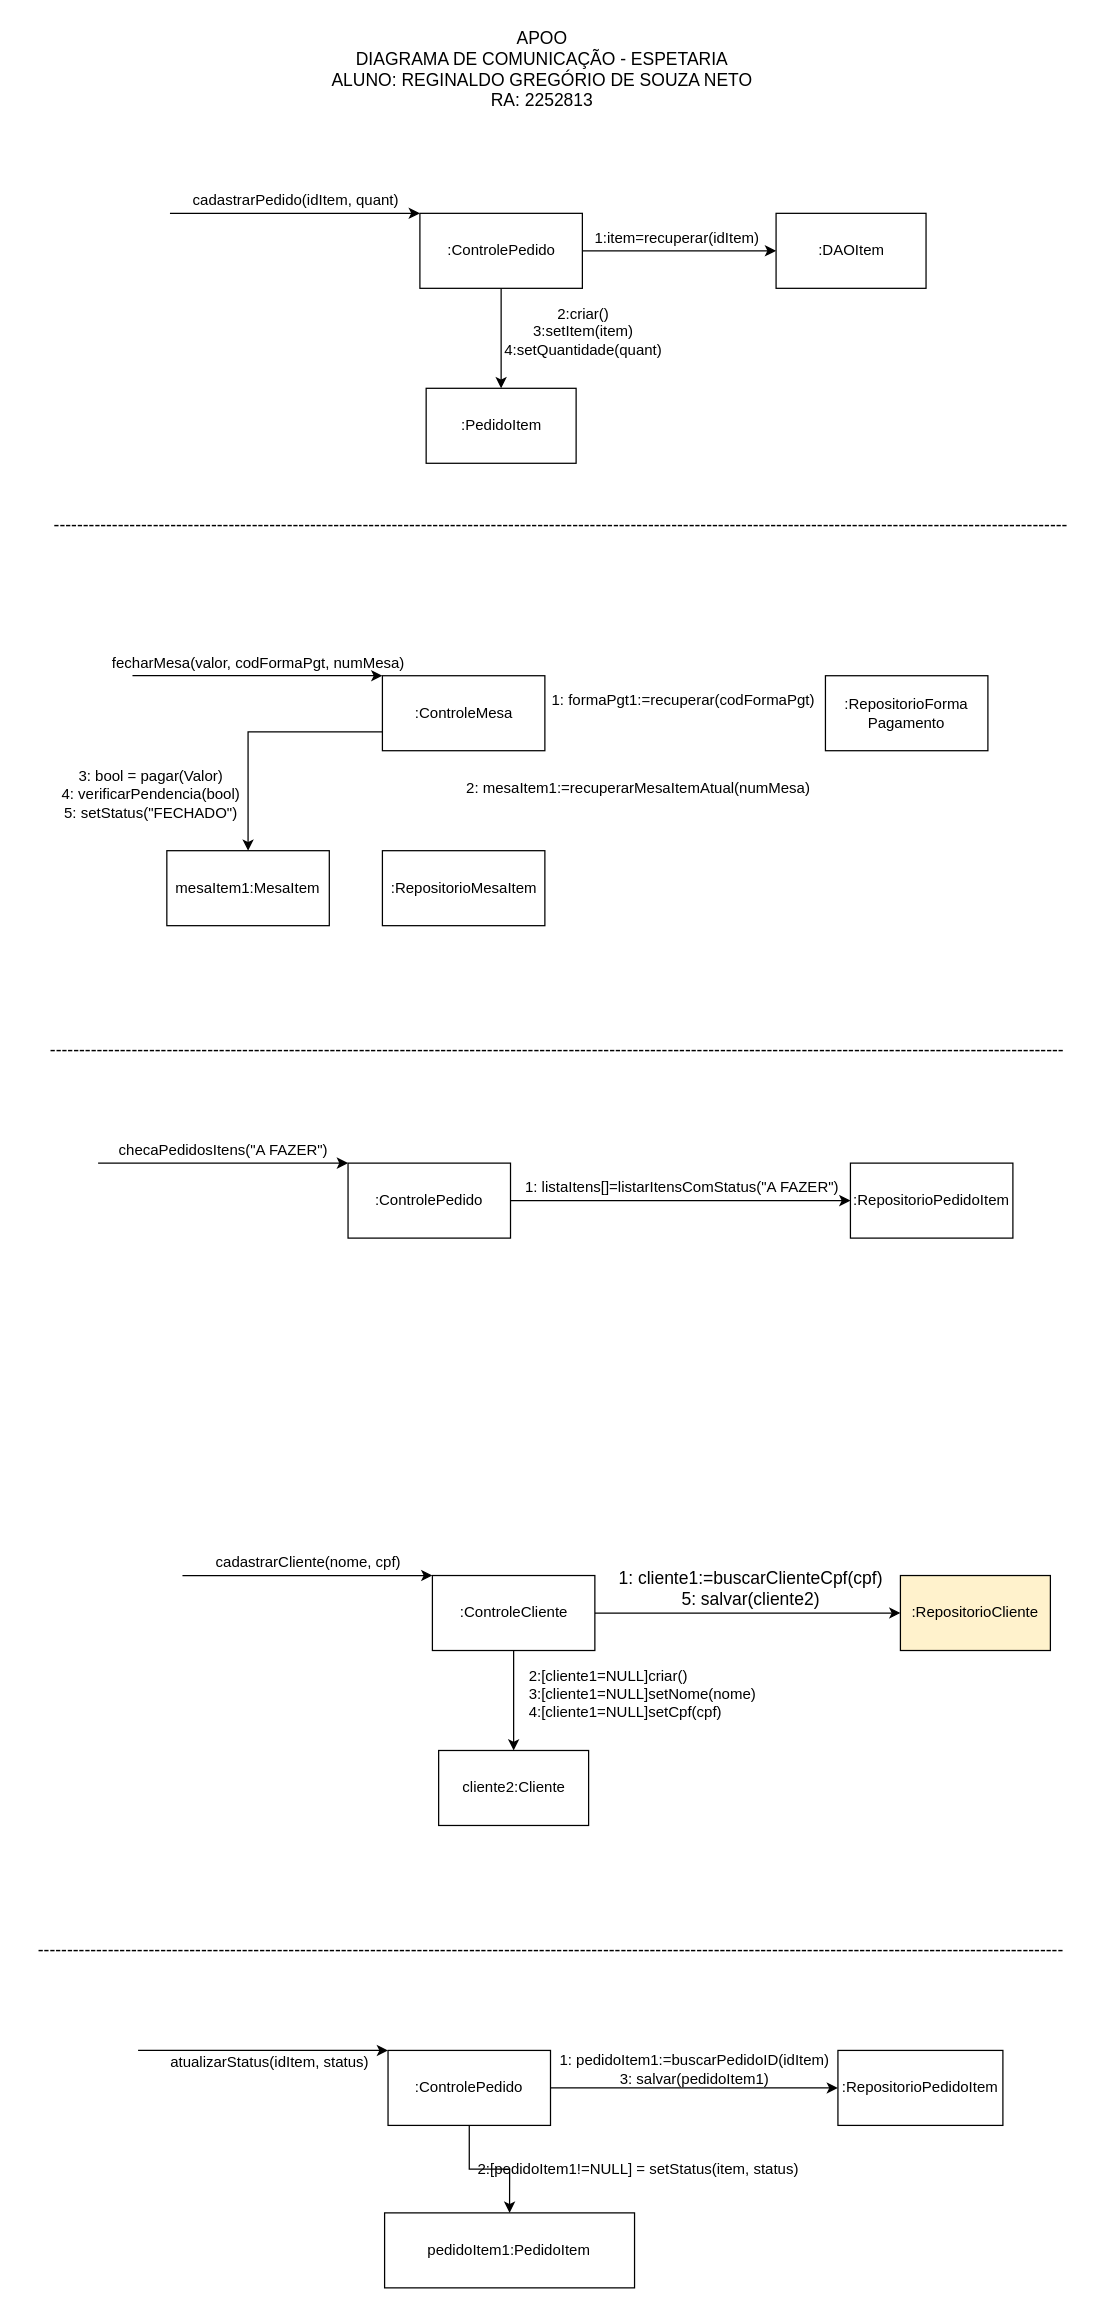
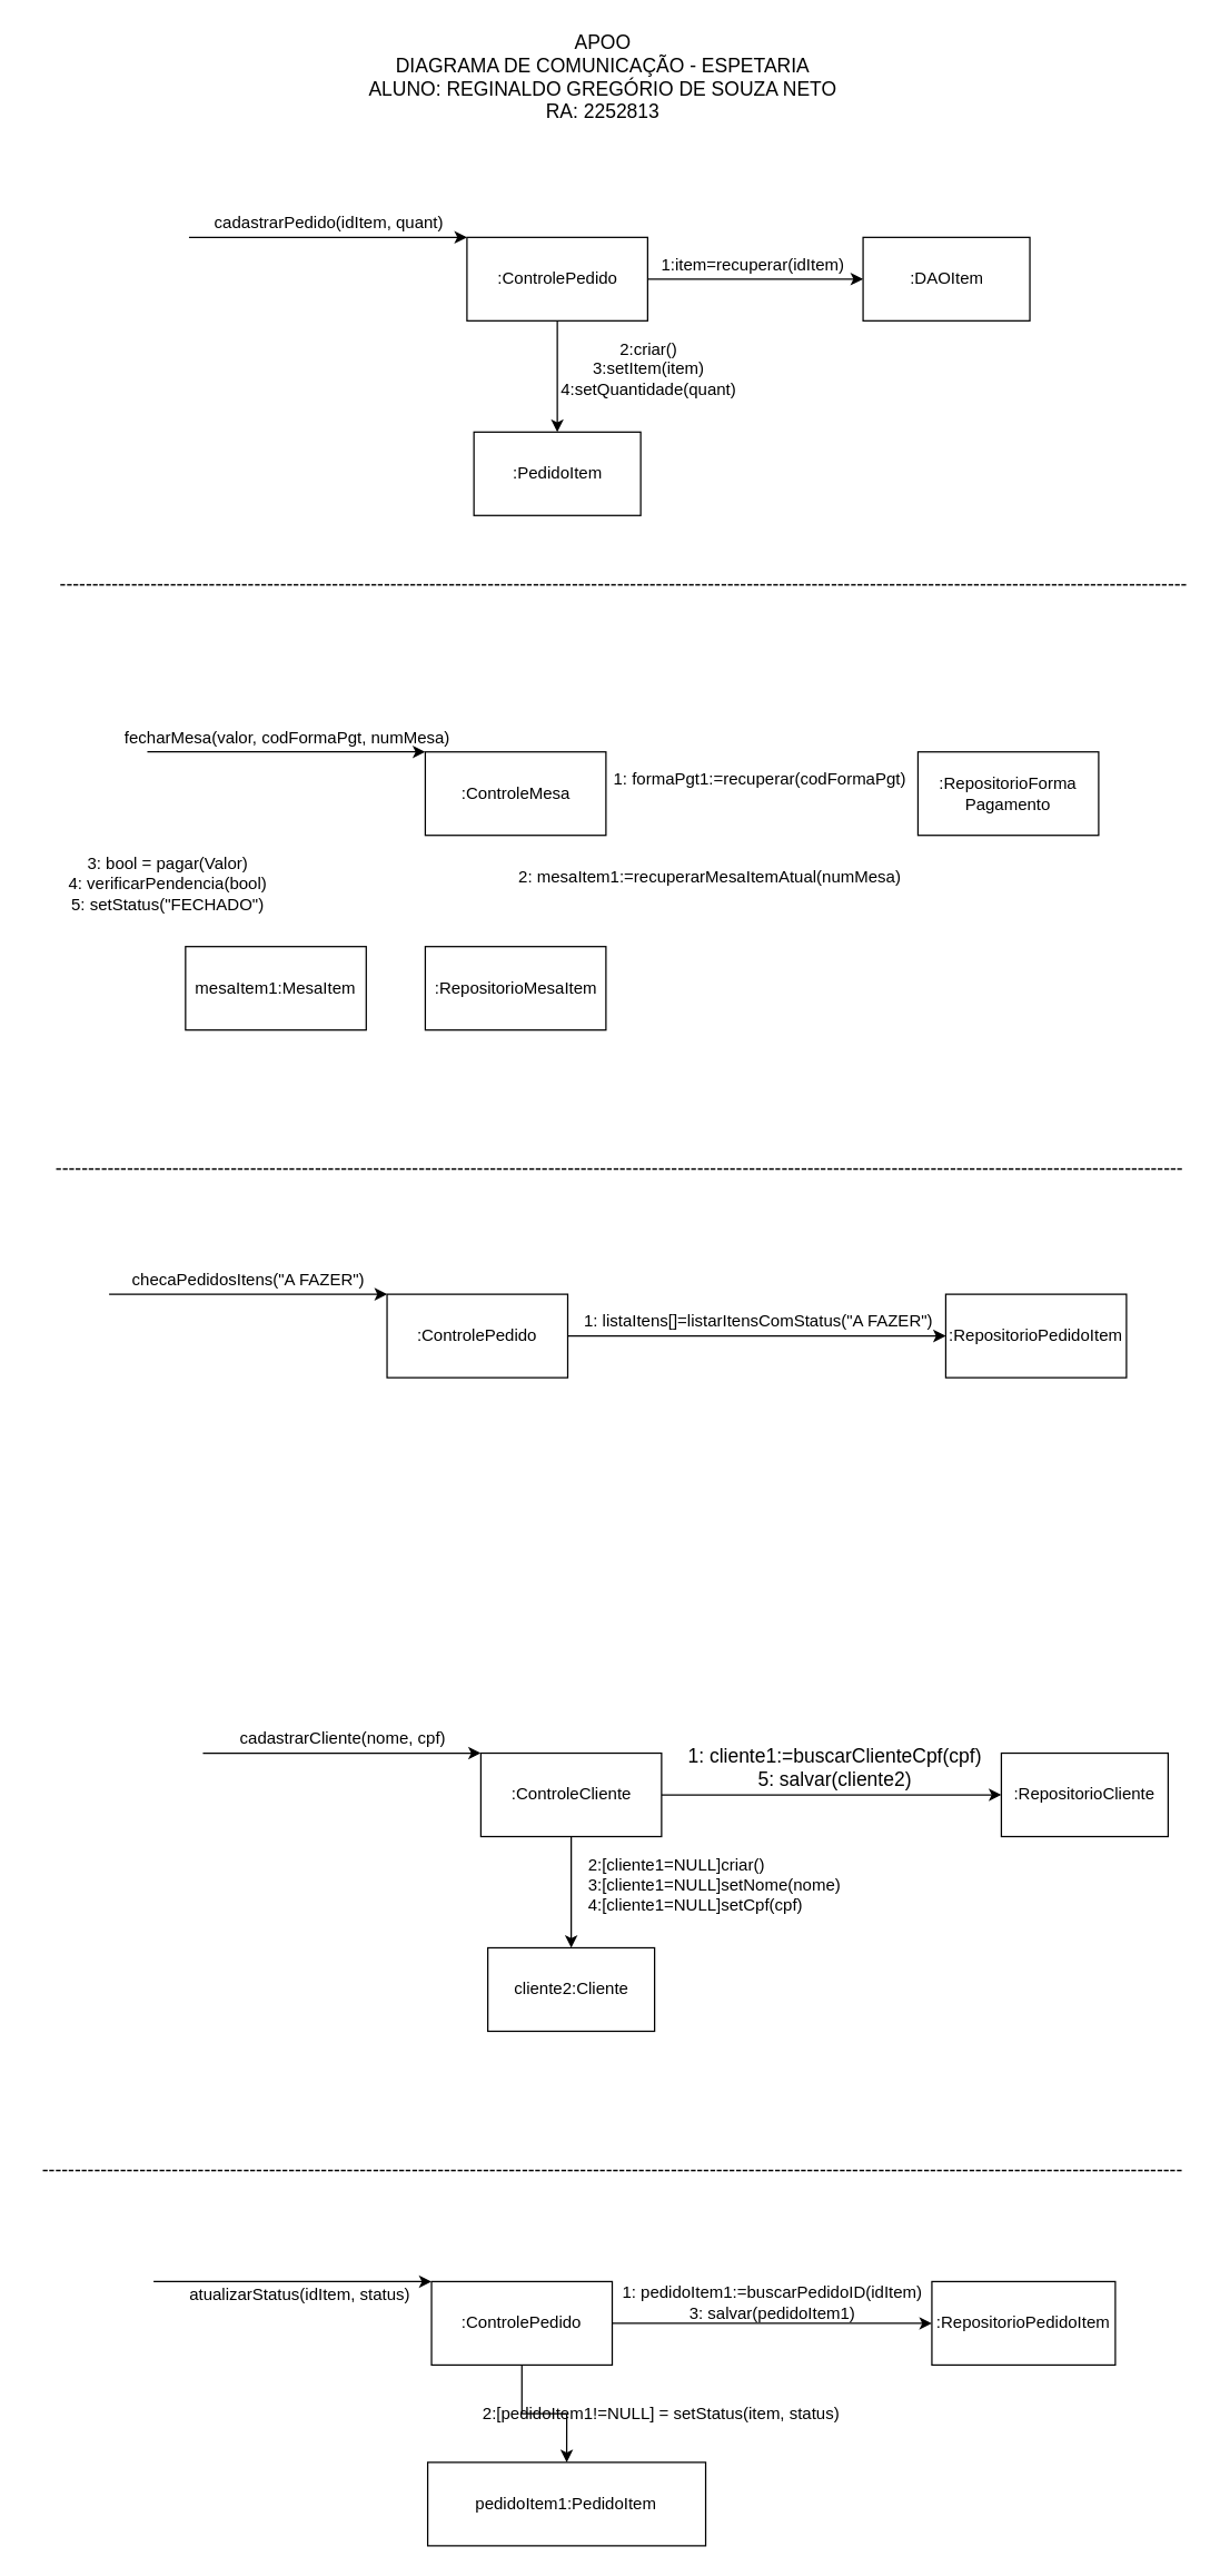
- <mxCell id="13" style="edgeStyle=orthogonalEdgeStyle;rounded=0;orthogonalLoop=1;jettySize=auto;html=1;exitX=0;exitY=0.75;exitDx=0;exitDy=0;" parent="1" source="14" target="49" edge="1"><mxGeometry relative="1" as="geometry" /></mxCell>
- <mxCell id="43" value=":RepositorioCliente" style="whiteSpace=wrap;html=1;rounded=0;shadow=0;strokeWidth=1;fillColor=#fff2cc;" parent="1" vertex="1"><mxGeometry x="720" y="1260" width="120" height="60" as="geometry" /></mxCell>
+ <mxCell id="43" value=":RepositorioCliente" style="whiteSpace=wrap;html=1;rounded=0;shadow=0;strokeWidth=1;" parent="1" vertex="1"><mxGeometry x="720" y="1260" width="120" height="60" as="geometry" /></mxCell>
- <mxCell id="34" value="2:[pedidoItem1!=NULL] =&amp;nbsp;setStatus(item, status)" style="text;html=1;align=center;verticalAlign=middle;resizable=0;points=[];autosize=1;strokeColor=none;fillColor=none;" parent="1" vertex="1"><mxGeometry x="375" y="1725" width="270" height="20" as="geometry" /></mxCell>
+ <mxCell id="34" value="2:[pedidoItem1!=NULL] =&amp;nbsp;setStatus(item, status)" style="text;html=1;align=center;verticalAlign=middle;resizable=0;points=[];autosize=1;strokeColor=none;fillColor=none;" parent="1" vertex="1"><mxGeometry x="340" y="1725" width="270" height="20" as="geometry" /></mxCell>
